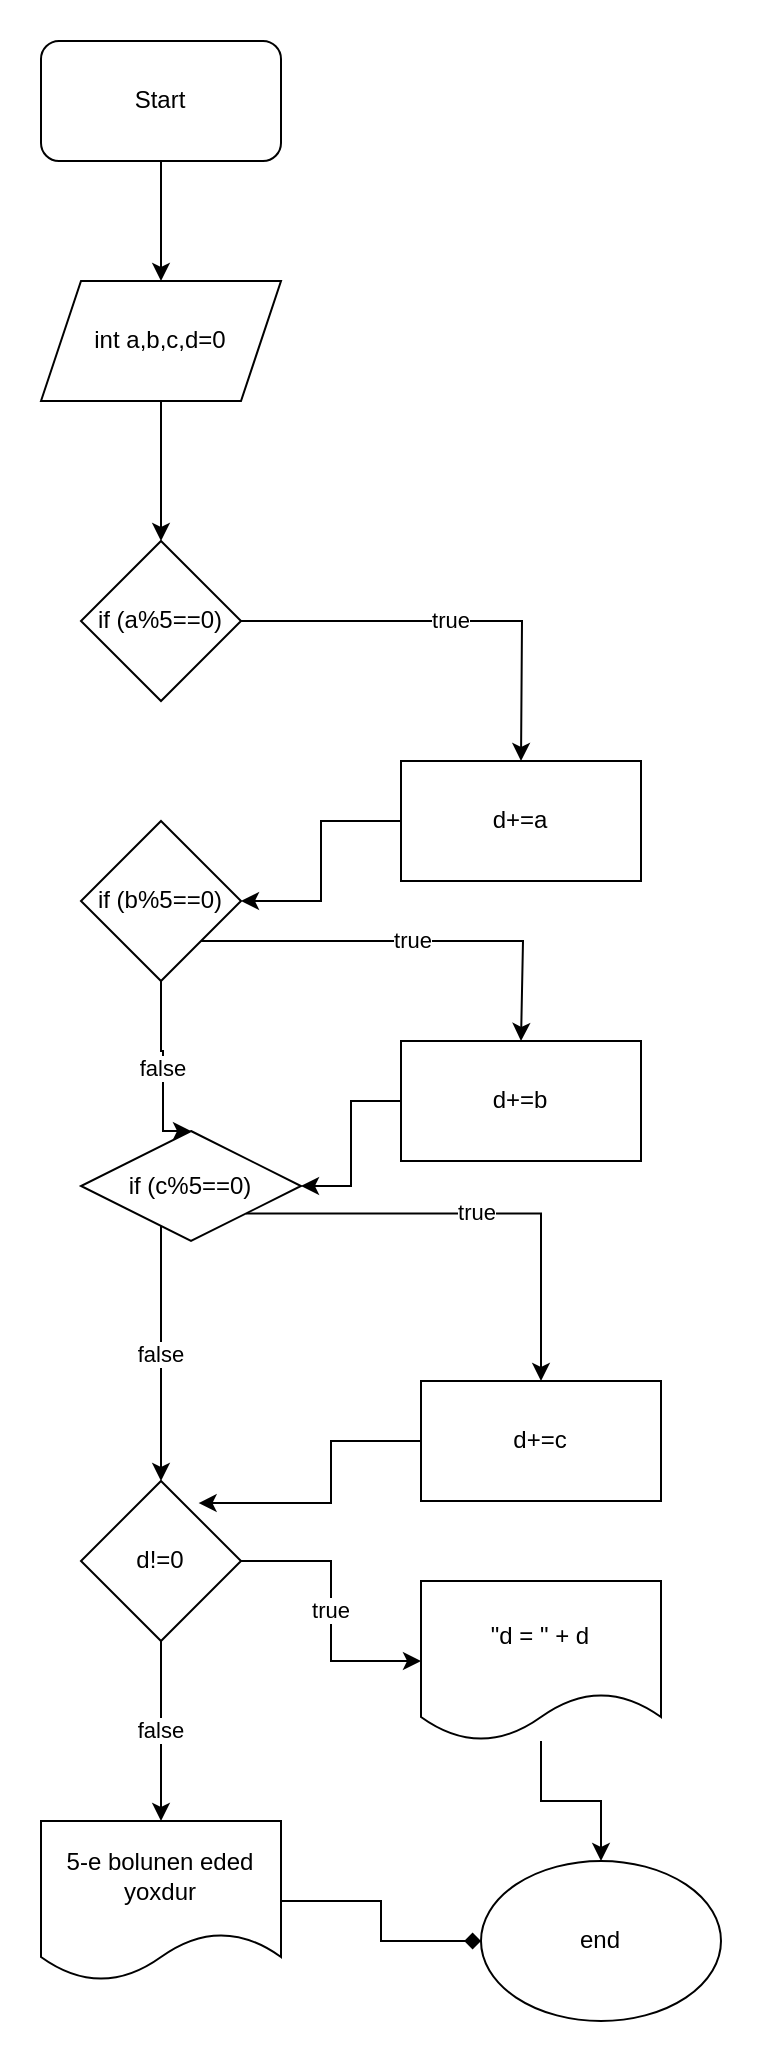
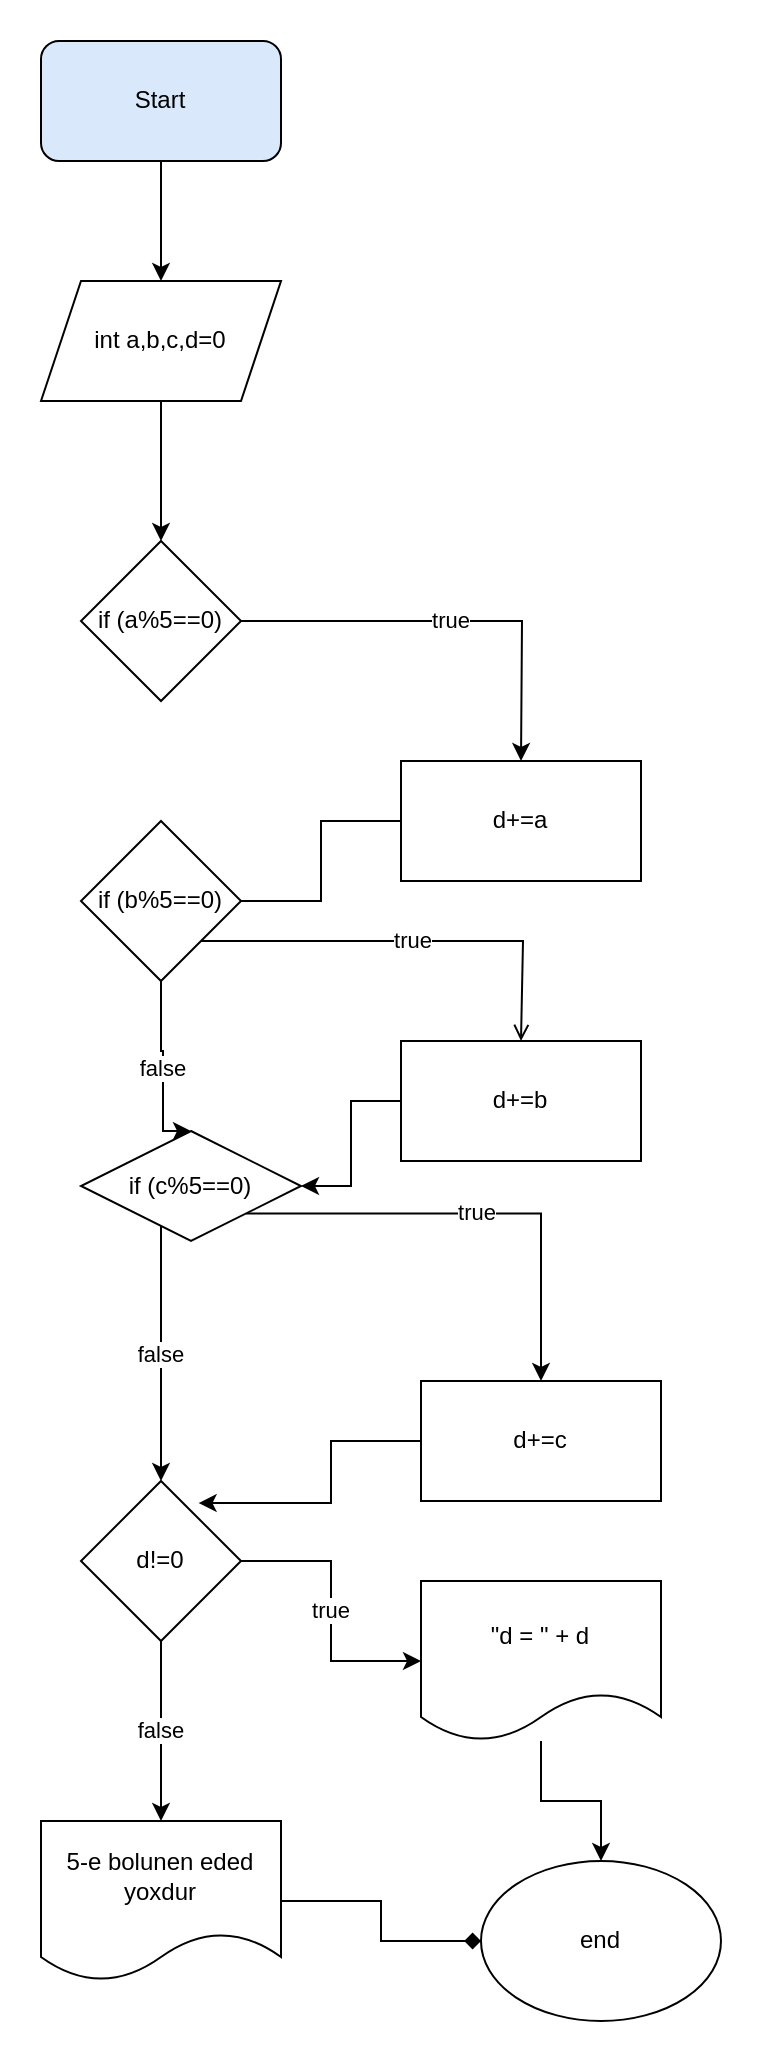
- <mxCell id="3" value="Start" style="rounded=1;whiteSpace=wrap;html=1;" vertex="1" parent="1"><mxGeometry x="20" y="20" width="120" height="60" as="geometry" /></mxCell>
+ <mxCell id="3" value="Start" style="rounded=1;whiteSpace=wrap;html=1;fillColor=#dae8fc;" vertex="1" parent="1"><mxGeometry x="20" y="20" width="120" height="60" as="geometry" /></mxCell>
- <mxCell id="8" style="edgeStyle=orthogonalEdgeStyle;rounded=0;orthogonalLoop=1;jettySize=auto;html=1;entryX=1;entryY=0.5;entryDx=0;entryDy=0;" edge="1" parent="1" source="9" target="12"><mxGeometry relative="1" as="geometry" /></mxCell>
+ <mxCell id="8" style="edgeStyle=orthogonalEdgeStyle;rounded=0;orthogonalLoop=1;jettySize=auto;html=1;entryX=1;entryY=0.5;entryDx=0;entryDy=0;endArrow=none;" edge="1" parent="1" source="9" target="12"><mxGeometry relative="1" as="geometry" /></mxCell>
- <mxCell id="10" value="true" style="edgeStyle=orthogonalEdgeStyle;rounded=0;orthogonalLoop=1;jettySize=auto;html=1;entryX=0.5;entryY=0;entryDx=0;entryDy=0;" edge="1" parent="1" source="12" target="14"><mxGeometry relative="1" as="geometry"><mxPoint x="260" y="540" as="targetPoint" /><Array as="points"><mxPoint x="261" y="470" /></Array></mxGeometry></mxCell>
+ <mxCell id="10" value="true" style="edgeStyle=orthogonalEdgeStyle;rounded=0;orthogonalLoop=1;jettySize=auto;html=1;entryX=0.5;entryY=0;entryDx=0;entryDy=0;endArrow=open;" edge="1" parent="1" source="12" target="14"><mxGeometry relative="1" as="geometry"><mxPoint x="260" y="540" as="targetPoint" /><Array as="points"><mxPoint x="261" y="470" /></Array></mxGeometry></mxCell>
